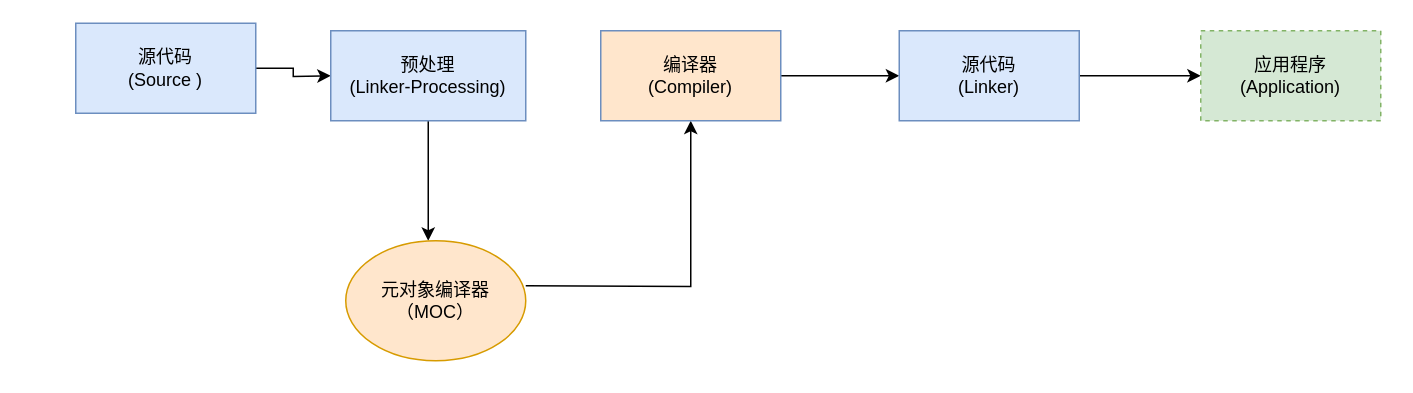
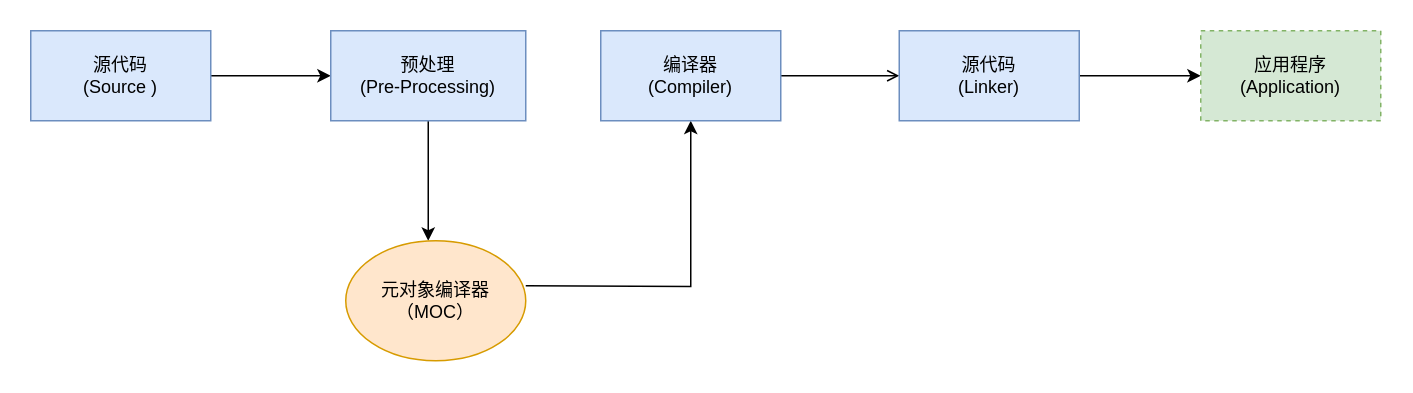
- <mxCell id="3" value="源代码&lt;br&gt;(Source )" style="rounded=0;whiteSpace=wrap;html=1;fillColor=#dae8fc;strokeColor=#6c8ebf;" vertex="1" parent="1"><mxGeometry x="50" y="15" width="120" height="60" as="geometry" /></mxCell>
+ <mxCell id="3" value="源代码&lt;br&gt;(Source )" style="rounded=0;whiteSpace=wrap;html=1;fillColor=#dae8fc;strokeColor=#6c8ebf;" vertex="1" parent="1"><mxGeometry x="20" y="20" width="120" height="60" as="geometry" /></mxCell>
- <mxCell id="5" value="预处理&lt;br&gt;(Linker-Processing)" style="rounded=0;whiteSpace=wrap;html=1;fillColor=#dae8fc;strokeColor=#6c8ebf;" vertex="1" parent="1"><mxGeometry x="220" y="20" width="130" height="60" as="geometry" /></mxCell>
+ <mxCell id="5" value="预处理&lt;br&gt;(Pre-Processing)" style="rounded=0;whiteSpace=wrap;html=1;fillColor=#dae8fc;strokeColor=#6c8ebf;" vertex="1" parent="1"><mxGeometry x="220" y="20" width="130" height="60" as="geometry" /></mxCell>
- <mxCell id="8" value="编译器&lt;br&gt;(Compiler)" style="rounded=0;whiteSpace=wrap;html=1;fillColor=#ffe6cc;strokeColor=#6c8ebf;" vertex="1" parent="1"><mxGeometry x="400" y="20" width="120" height="60" as="geometry" /></mxCell>
+ <mxCell id="8" value="编译器&lt;br&gt;(Compiler)" style="rounded=0;whiteSpace=wrap;html=1;fillColor=#dae8fc;strokeColor=#6c8ebf;" vertex="1" parent="1"><mxGeometry x="400" y="20" width="120" height="60" as="geometry" /></mxCell>
- <mxCell id="7" value="" style="edgeStyle=orthogonalEdgeStyle;rounded=0;orthogonalLoop=1;jettySize=auto;html=1;" edge="1" parent="1" source="8" target="10"><mxGeometry relative="1" as="geometry" /></mxCell>
+ <mxCell id="7" value="" style="edgeStyle=orthogonalEdgeStyle;rounded=0;orthogonalLoop=1;jettySize=auto;html=1;endArrow=open;" edge="1" parent="1" source="8" target="10"><mxGeometry relative="1" as="geometry" /></mxCell>
